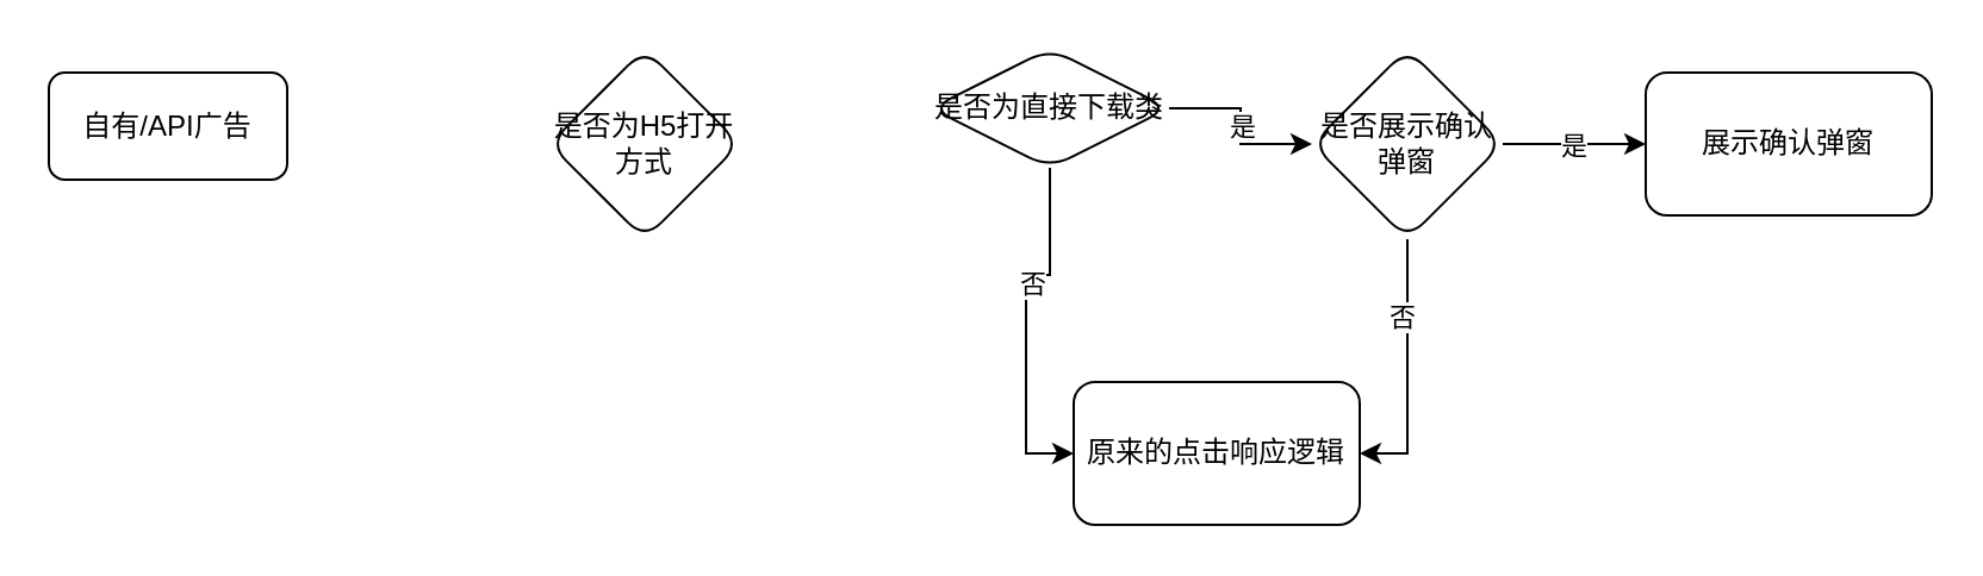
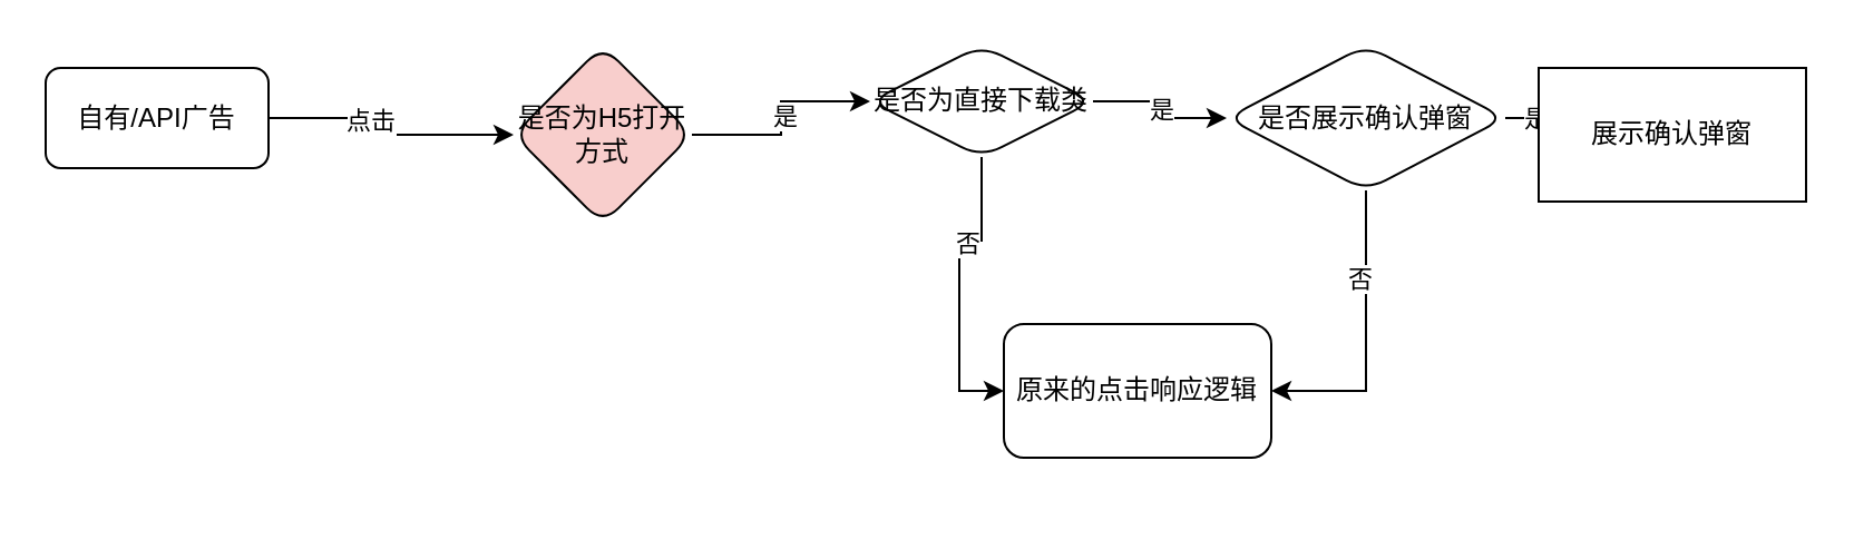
+ <mxCell id="2" value="" style="edgeStyle=orthogonalEdgeStyle;rounded=0;orthogonalLoop=1;jettySize=auto;html=1;" edge="1" parent="1" source="4" target="7"><mxGeometry relative="1" as="geometry" /></mxCell>
+ <mxCell id="3" value="点击" style="edgeLabel;html=1;align=center;verticalAlign=middle;resizable=0;points=[];" vertex="1" connectable="0" parent="2"><mxGeometry x="-0.24" y="-1" relative="1" as="geometry"><mxPoint as="offset" /></mxGeometry></mxCell>
+ <mxCell id="5" value="" style="edgeStyle=orthogonalEdgeStyle;rounded=0;orthogonalLoop=1;jettySize=auto;html=1;" edge="1" parent="1" source="7" target="12"><mxGeometry relative="1" as="geometry" /></mxCell>
+ <mxCell id="6" value="是" style="edgeLabel;html=1;align=center;verticalAlign=middle;resizable=0;points=[];" vertex="1" connectable="0" parent="5"><mxGeometry x="0.05" y="-1" relative="1" as="geometry"><mxPoint y="1" as="offset" /></mxGeometry></mxCell>
- <mxCell id="7" value="是否为H5打开方式" style="rhombus;whiteSpace=wrap;html=1;rounded=1;" vertex="1" parent="1"><mxGeometry x="230" y="20" width="80" height="80" as="geometry" /></mxCell>
+ <mxCell id="7" value="是否为H5打开方式" style="rhombus;whiteSpace=wrap;html=1;rounded=1;fillColor=#f8cecc;" vertex="1" parent="1"><mxGeometry x="230" y="20" width="80" height="80" as="geometry" /></mxCell>
- <mxCell id="17" value="是否展示确认弹窗" style="rhombus;whiteSpace=wrap;html=1;rounded=1;" vertex="1" parent="1"><mxGeometry x="550" y="20" width="80" height="80" as="geometry" /></mxCell>
+ <mxCell id="17" value="是否展示确认弹窗" style="rhombus;whiteSpace=wrap;html=1;rounded=1;" vertex="1" parent="1"><mxGeometry x="550" y="20" width="125" height="65" as="geometry" /></mxCell>
- <mxCell id="19" value="展示确认弹窗" style="whiteSpace=wrap;html=1;rounded=1;" vertex="1" parent="1"><mxGeometry x="690" y="30" width="120" height="60" as="geometry" /></mxCell>
+ <mxCell id="19" value="展示确认弹窗" style="whiteSpace=wrap;html=1;rounded=0;" vertex="1" parent="1"><mxGeometry x="690" y="30" width="120" height="60" as="geometry" /></mxCell>
- <mxCell id="18" value="原来的点击响应逻辑" style="rounded=1;whiteSpace=wrap;html=1;" vertex="1" parent="1"><mxGeometry x="450" y="160" width="120" height="60" as="geometry" /></mxCell>
+ <mxCell id="18" value="原来的点击响应逻辑" style="rounded=1;whiteSpace=wrap;html=1;" vertex="1" parent="1"><mxGeometry x="450" y="145" width="120" height="60" as="geometry" /></mxCell>
